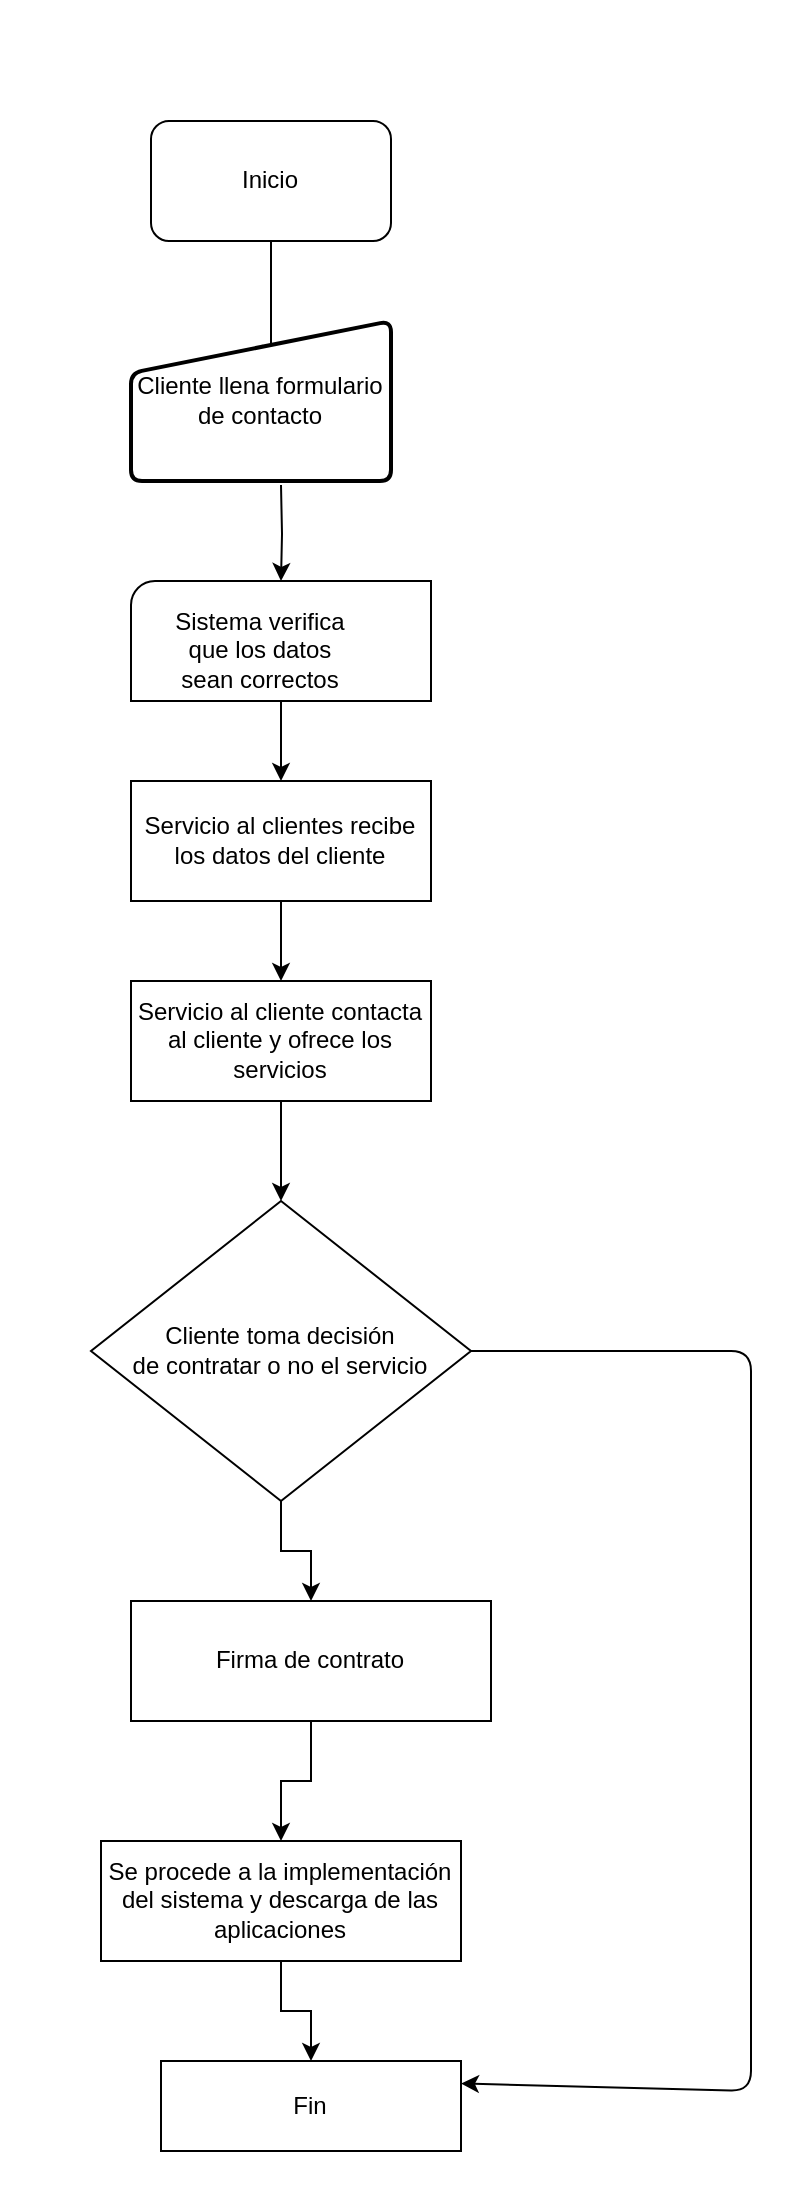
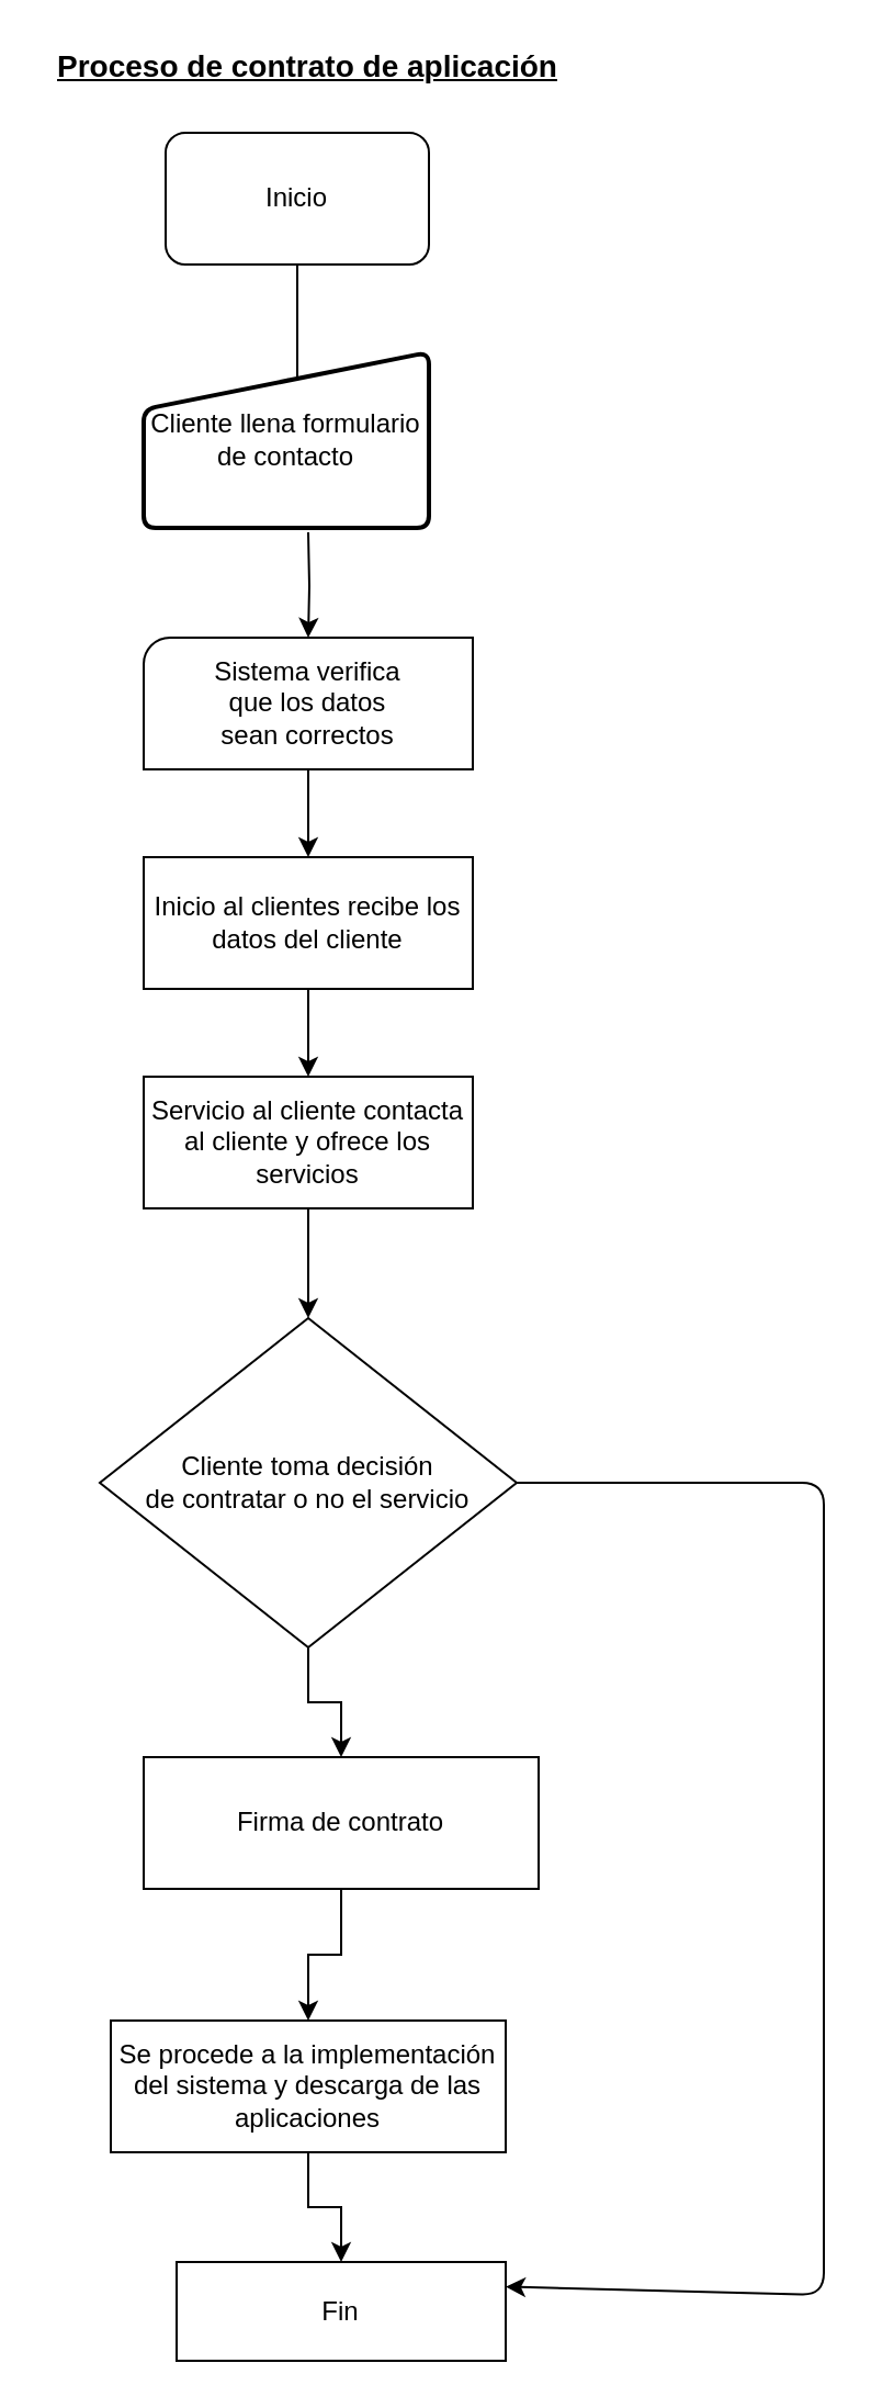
+ <mxCell id="21" value="&lt;b&gt;&lt;font style=&quot;font-size: 14px&quot;&gt;&lt;u&gt;Proceso de contrato de aplicación&lt;/u&gt;&lt;/font&gt;&lt;/b&gt;" style="text;html=1;strokeColor=none;fillColor=none;align=center;verticalAlign=middle;whiteSpace=wrap;rounded=0;" parent="1" vertex="1"><mxGeometry x="20" y="20" width="240" height="20" as="geometry" /></mxCell>
- <mxCell id="9" value="Sistema verifica que los datos sean correctos" style="text;html=1;strokeColor=none;fillColor=none;align=center;verticalAlign=middle;whiteSpace=wrap;rounded=0;" parent="1" vertex="1"><mxGeometry x="85" y="315" width="90" height="20" as="geometry" /></mxCell>
+ <mxCell id="9" value="Sistema verifica que los datos sean correctos" style="text;html=1;strokeColor=none;fillColor=none;align=center;verticalAlign=middle;whiteSpace=wrap;rounded=0;" parent="1" vertex="1"><mxGeometry x="95" y="310" width="90" height="20" as="geometry" /></mxCell>
- <mxCell id="6" value="Servicio al clientes recibe los datos del cliente" style="whiteSpace=wrap;html=1;rounded=0;" parent="1" vertex="1"><mxGeometry x="65" y="390" width="150" height="60" as="geometry" /></mxCell>
+ <mxCell id="6" value="Inicio al clientes recibe los datos del cliente" style="whiteSpace=wrap;html=1;rounded=0;" parent="1" vertex="1"><mxGeometry x="65" y="390" width="150" height="60" as="geometry" /></mxCell>
